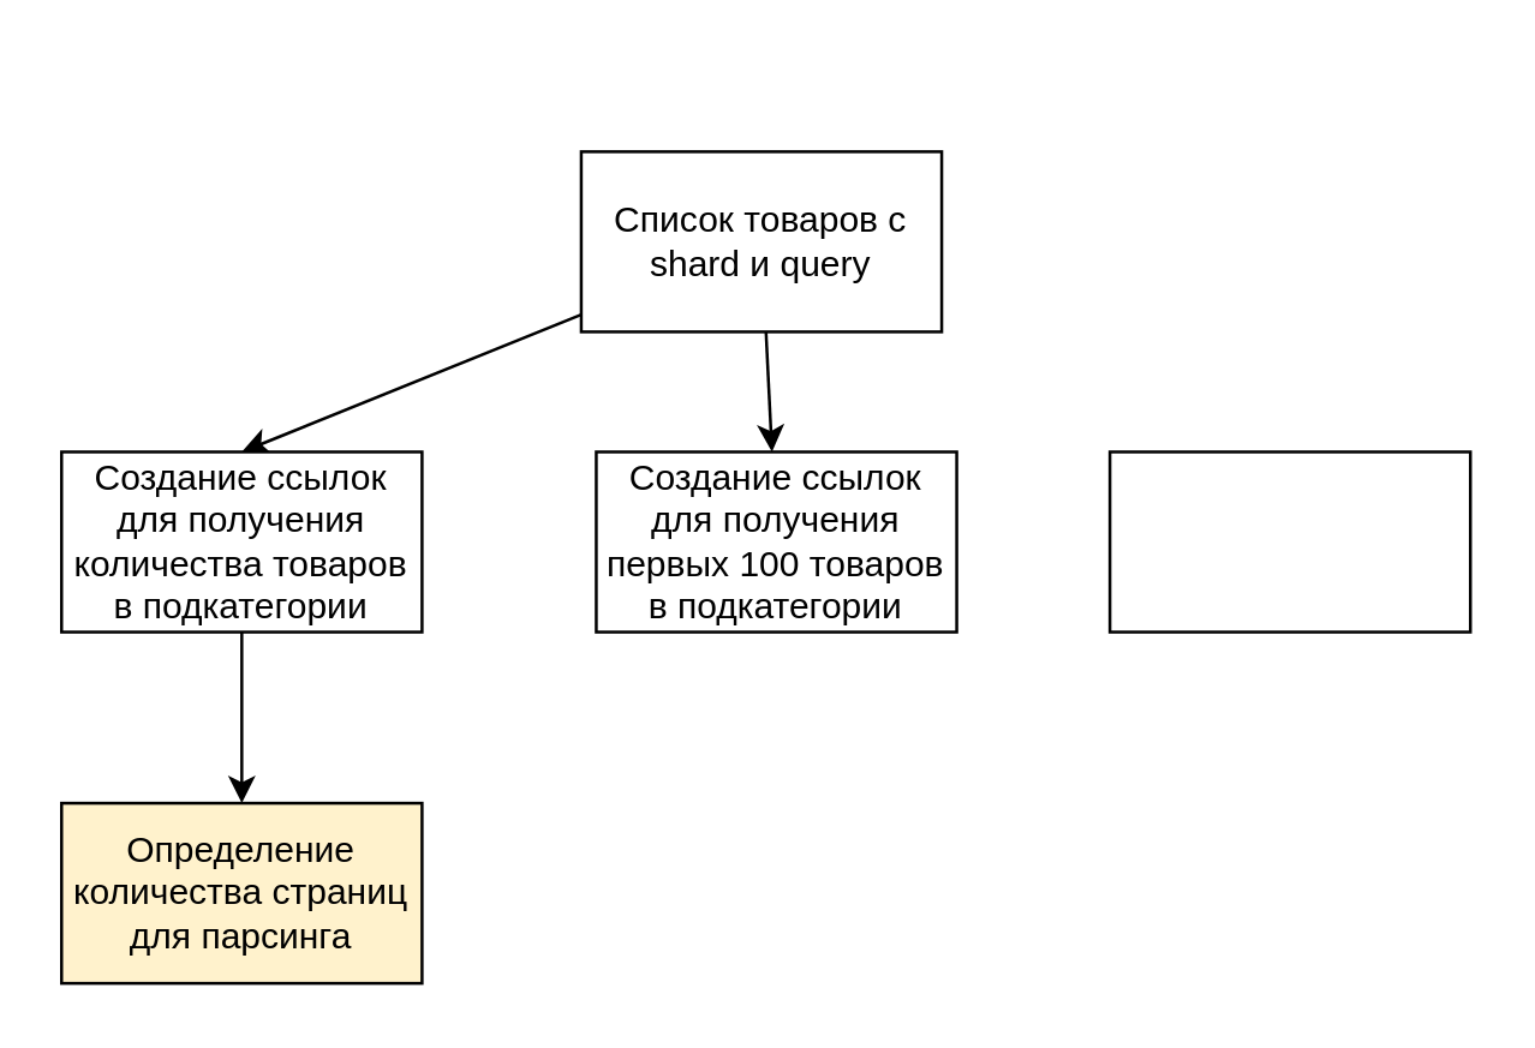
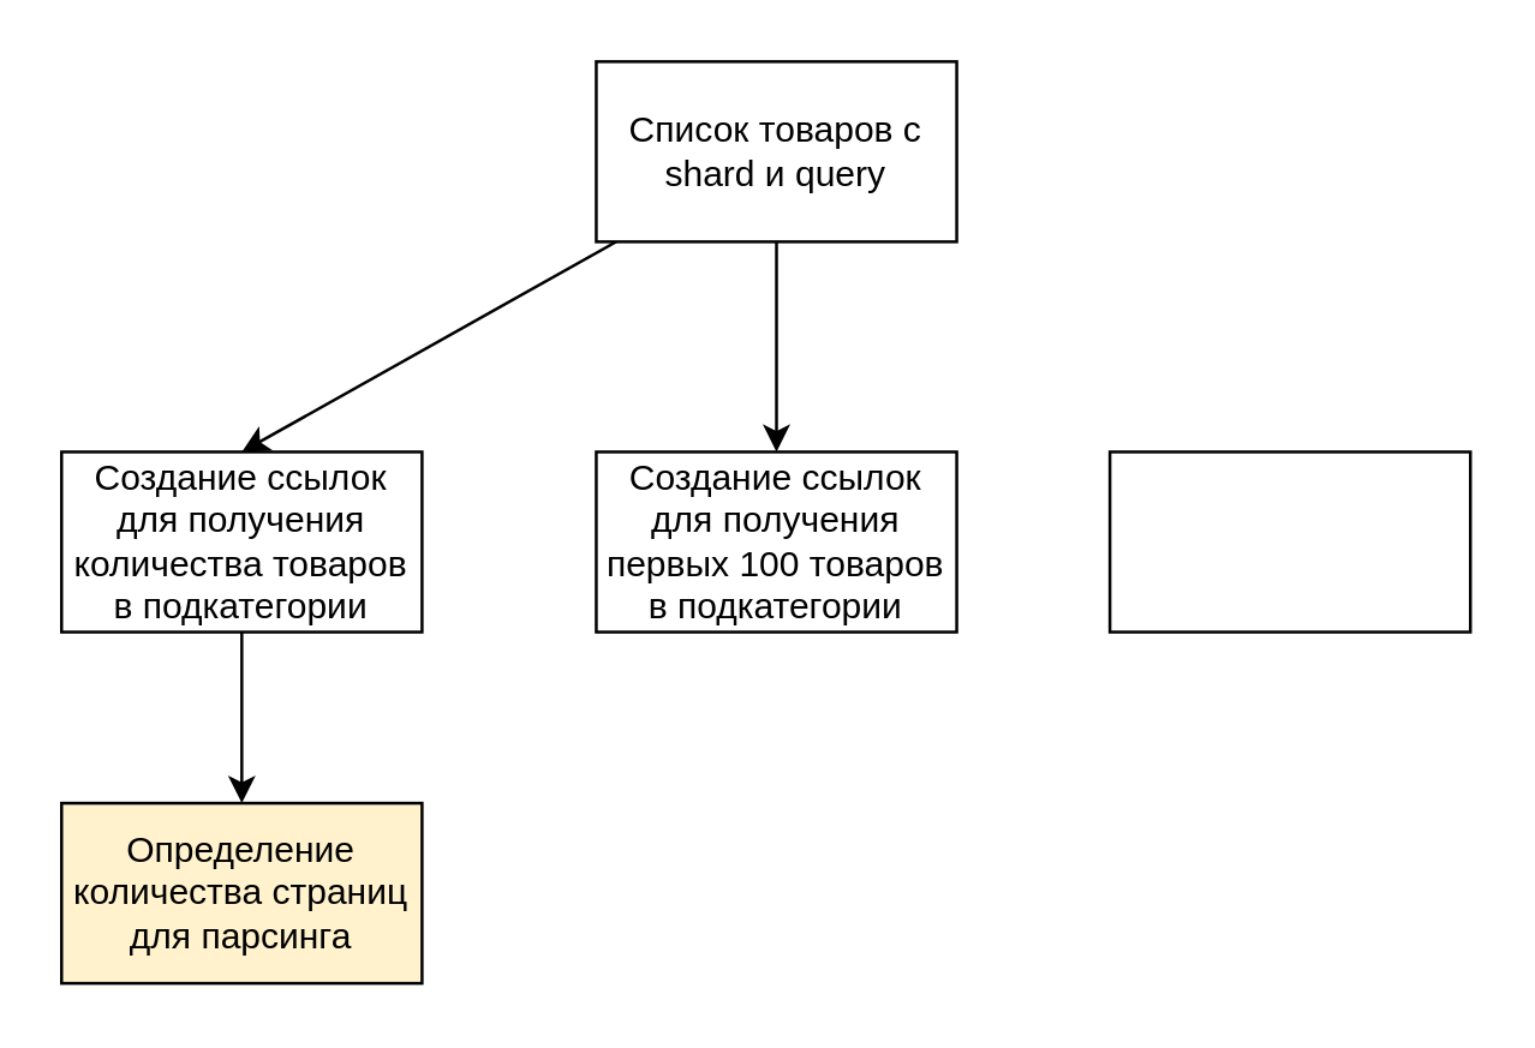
- <mxCell id="4" value="Список товаров с shard и query" style="rounded=0;whiteSpace=wrap;html=1;" vertex="1" parent="1"><mxGeometry x="193" y="50" width="120" height="60" as="geometry" /></mxCell>
+ <mxCell id="4" value="Список товаров с shard и query" style="rounded=0;whiteSpace=wrap;html=1;" vertex="1" parent="1"><mxGeometry x="198" y="20" width="120" height="60" as="geometry" /></mxCell>
